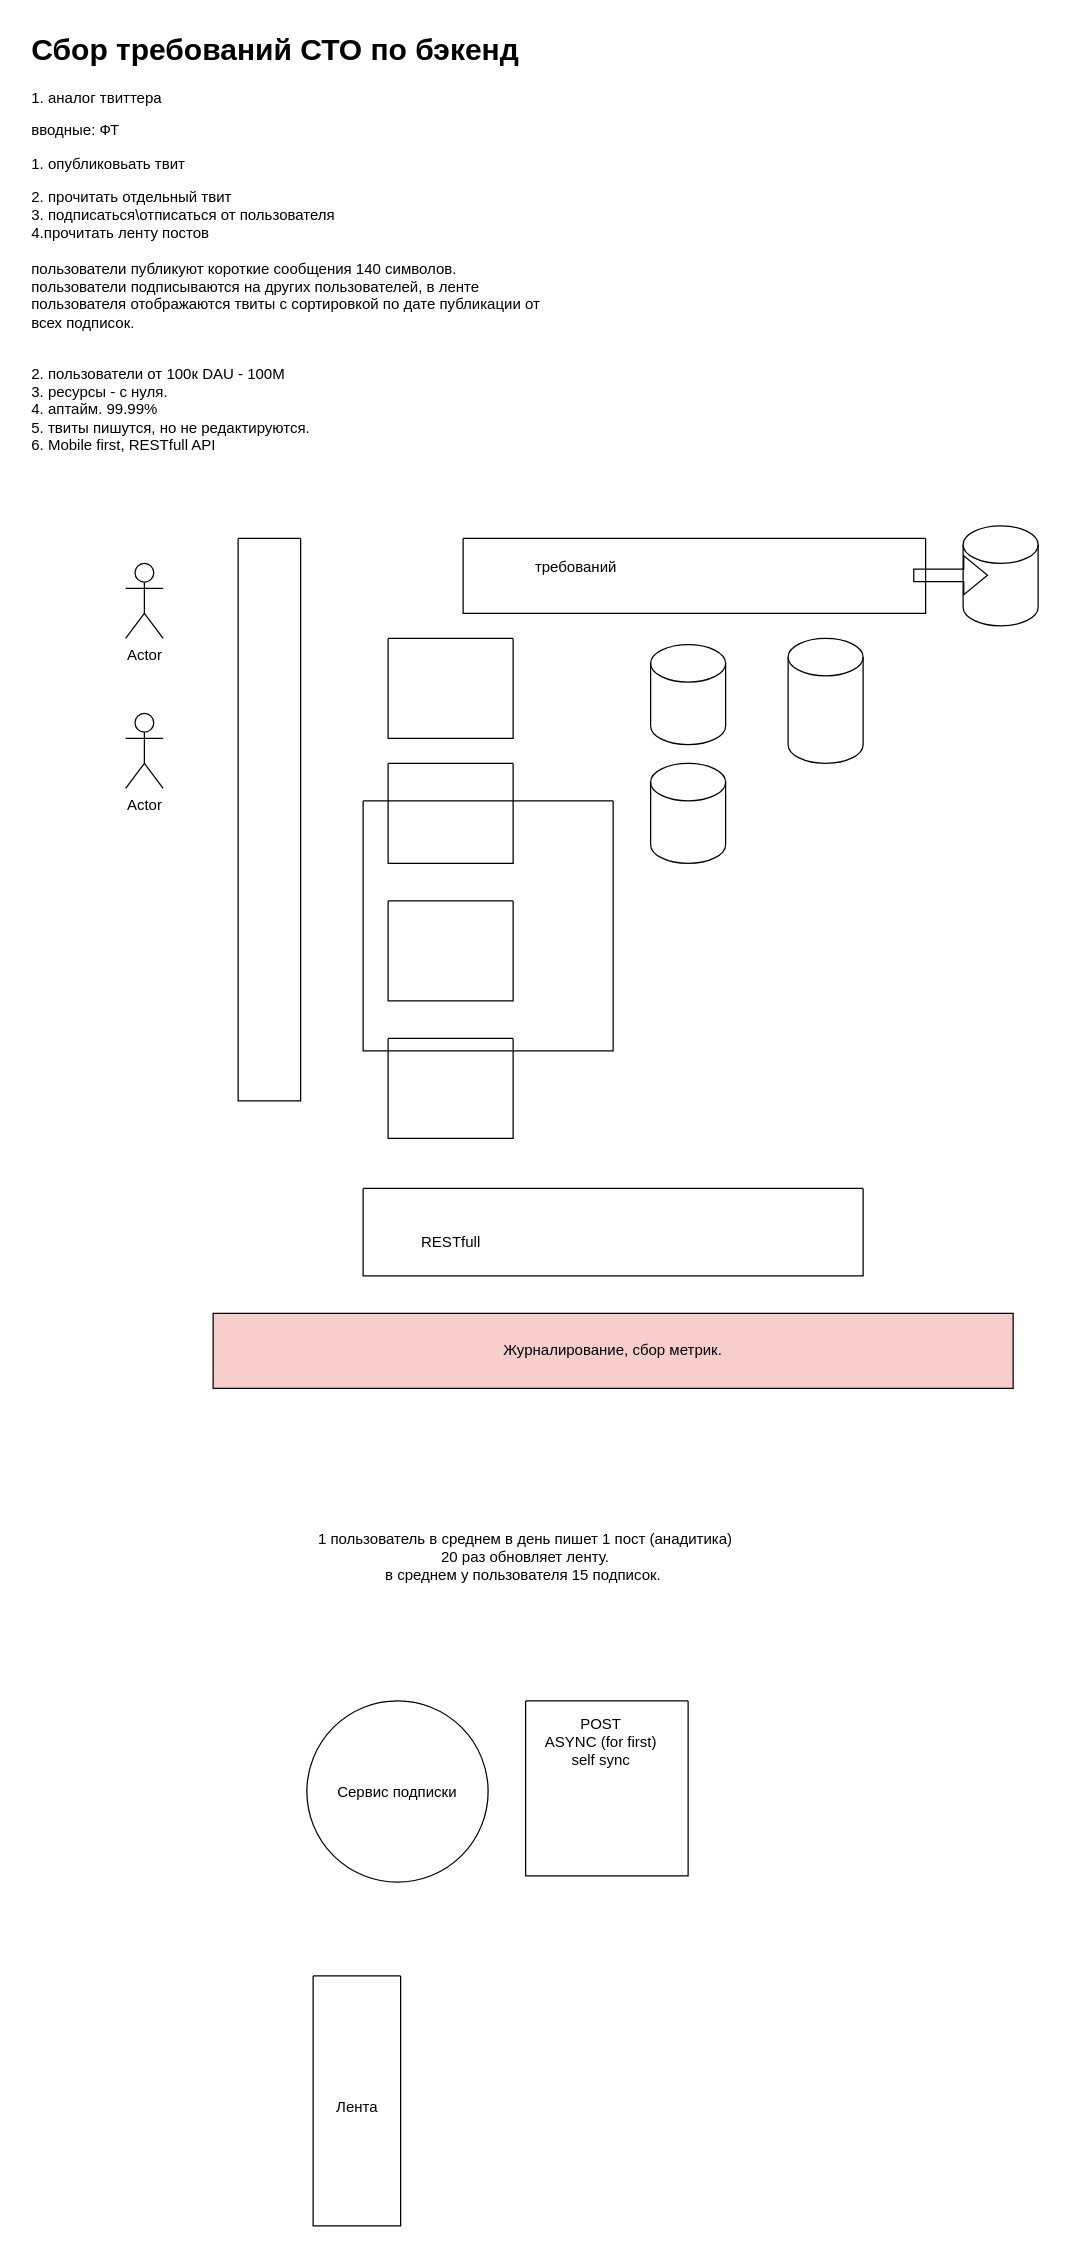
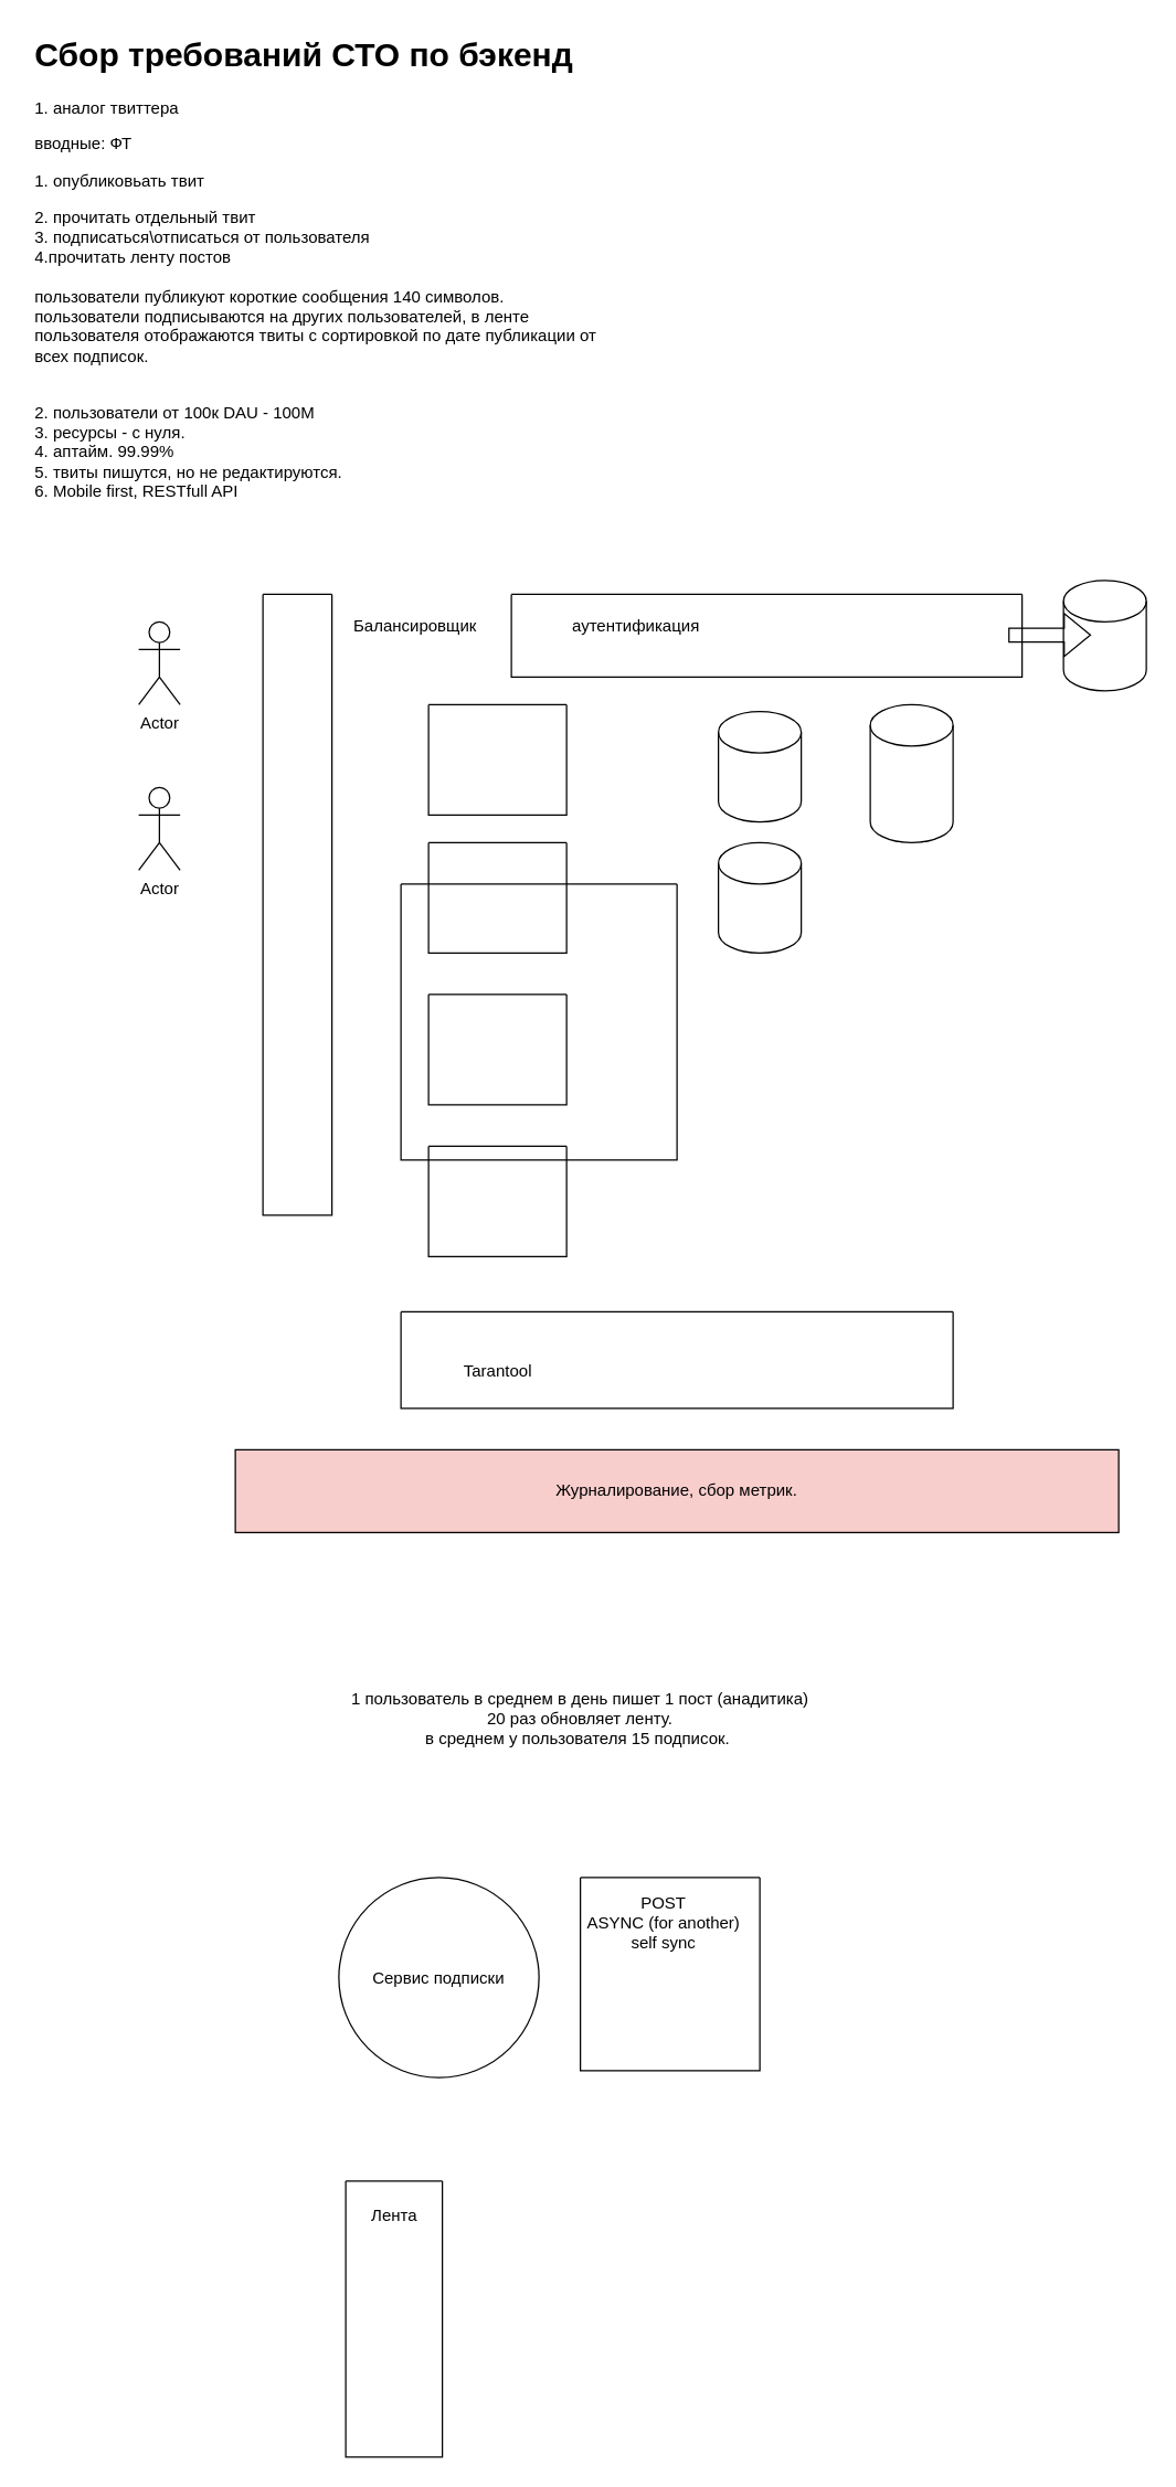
+ <mxCell id="6" value="Балансировщик" style="text;html=1;align=center;verticalAlign=middle;resizable=0;points=[];autosize=1;strokeColor=none;fillColor=none;" vertex="1" parent="1"><mxGeometry x="245" y="438" width="110" height="30" as="geometry" /></mxCell>
- <mxCell id="8" value="требований" style="text;html=1;align=center;verticalAlign=middle;resizable=0;points=[];autosize=1;strokeColor=none;fillColor=none;" vertex="1" parent="7"><mxGeometry x="30" y="8" width="120" height="30" as="geometry" /></mxCell>
+ <mxCell id="8" value="аутентификация" style="text;html=1;align=center;verticalAlign=middle;resizable=0;points=[];autosize=1;strokeColor=none;fillColor=none;" vertex="1" parent="7"><mxGeometry x="30" y="8" width="120" height="30" as="geometry" /></mxCell>
- <mxCell id="20" value="RESTfull" style="text;html=1;align=center;verticalAlign=middle;resizable=0;points=[];autosize=1;strokeColor=none;fillColor=none;" vertex="1" parent="1"><mxGeometry x="325" y="978" width="70" height="30" as="geometry" /></mxCell>
+ <mxCell id="20" value="Tarantool" style="text;html=1;align=center;verticalAlign=middle;resizable=0;points=[];autosize=1;strokeColor=none;fillColor=none;" vertex="1" parent="1"><mxGeometry x="325" y="978" width="70" height="30" as="geometry" /></mxCell>
- <mxCell id="25" value="POST&lt;br&gt;ASYNC (for first)&lt;br&gt;self sync" style="text;html=1;align=center;verticalAlign=middle;resizable=0;points=[];autosize=1;strokeColor=none;fillColor=none;" vertex="1" parent="1"><mxGeometry x="415" y="1363" width="130" height="60" as="geometry" /></mxCell>
+ <mxCell id="25" value="POST&lt;br&gt;ASYNC (for another)&lt;br&gt;self sync" style="text;html=1;align=center;verticalAlign=middle;resizable=0;points=[];autosize=1;strokeColor=none;fillColor=none;" vertex="1" parent="1"><mxGeometry x="415" y="1363" width="130" height="60" as="geometry" /></mxCell>
- <mxCell id="23" value="Лента" style="text;html=1;align=center;verticalAlign=middle;resizable=0;points=[];autosize=1;strokeColor=none;fillColor=none;" vertex="1" parent="22"><mxGeometry x="5" y="90" width="60" height="30" as="geometry" /></mxCell>
+ <mxCell id="23" value="Лента" style="text;html=1;align=center;verticalAlign=middle;resizable=0;points=[];autosize=1;strokeColor=none;fillColor=none;" vertex="1" parent="22"><mxGeometry x="5" y="10" width="60" height="30" as="geometry" /></mxCell>
